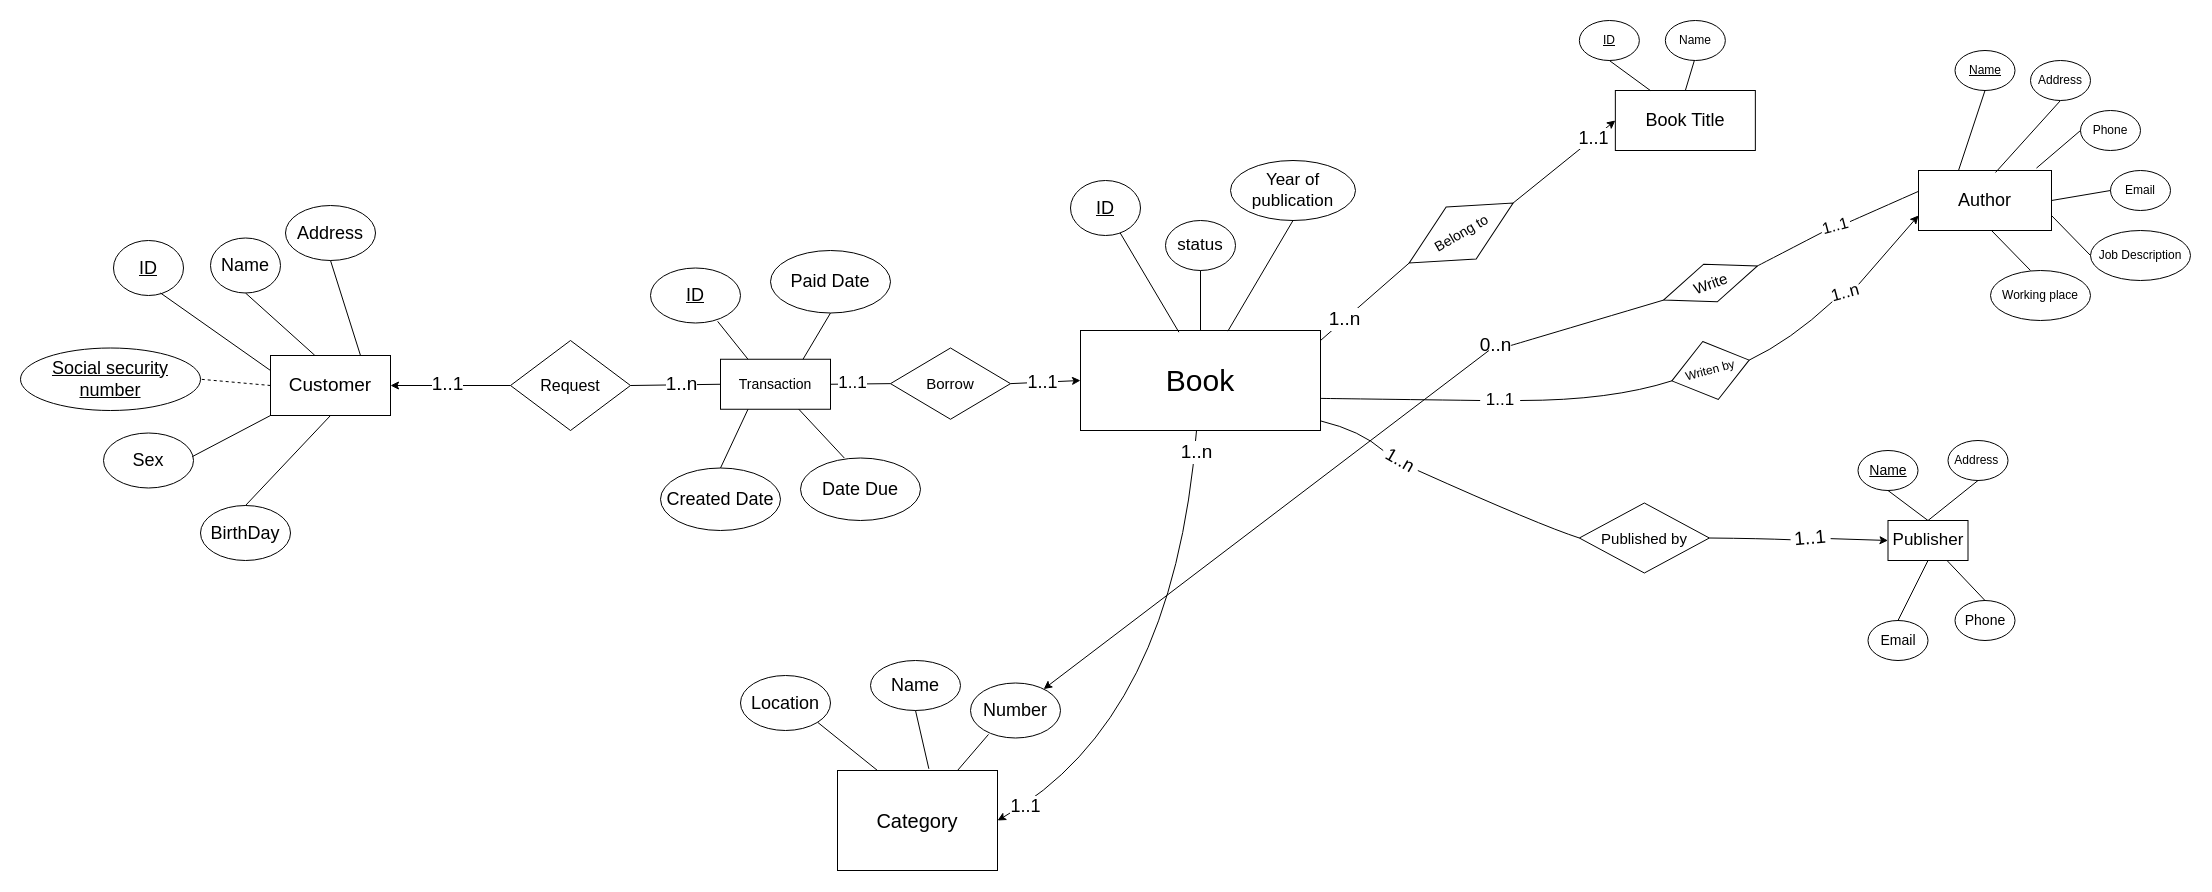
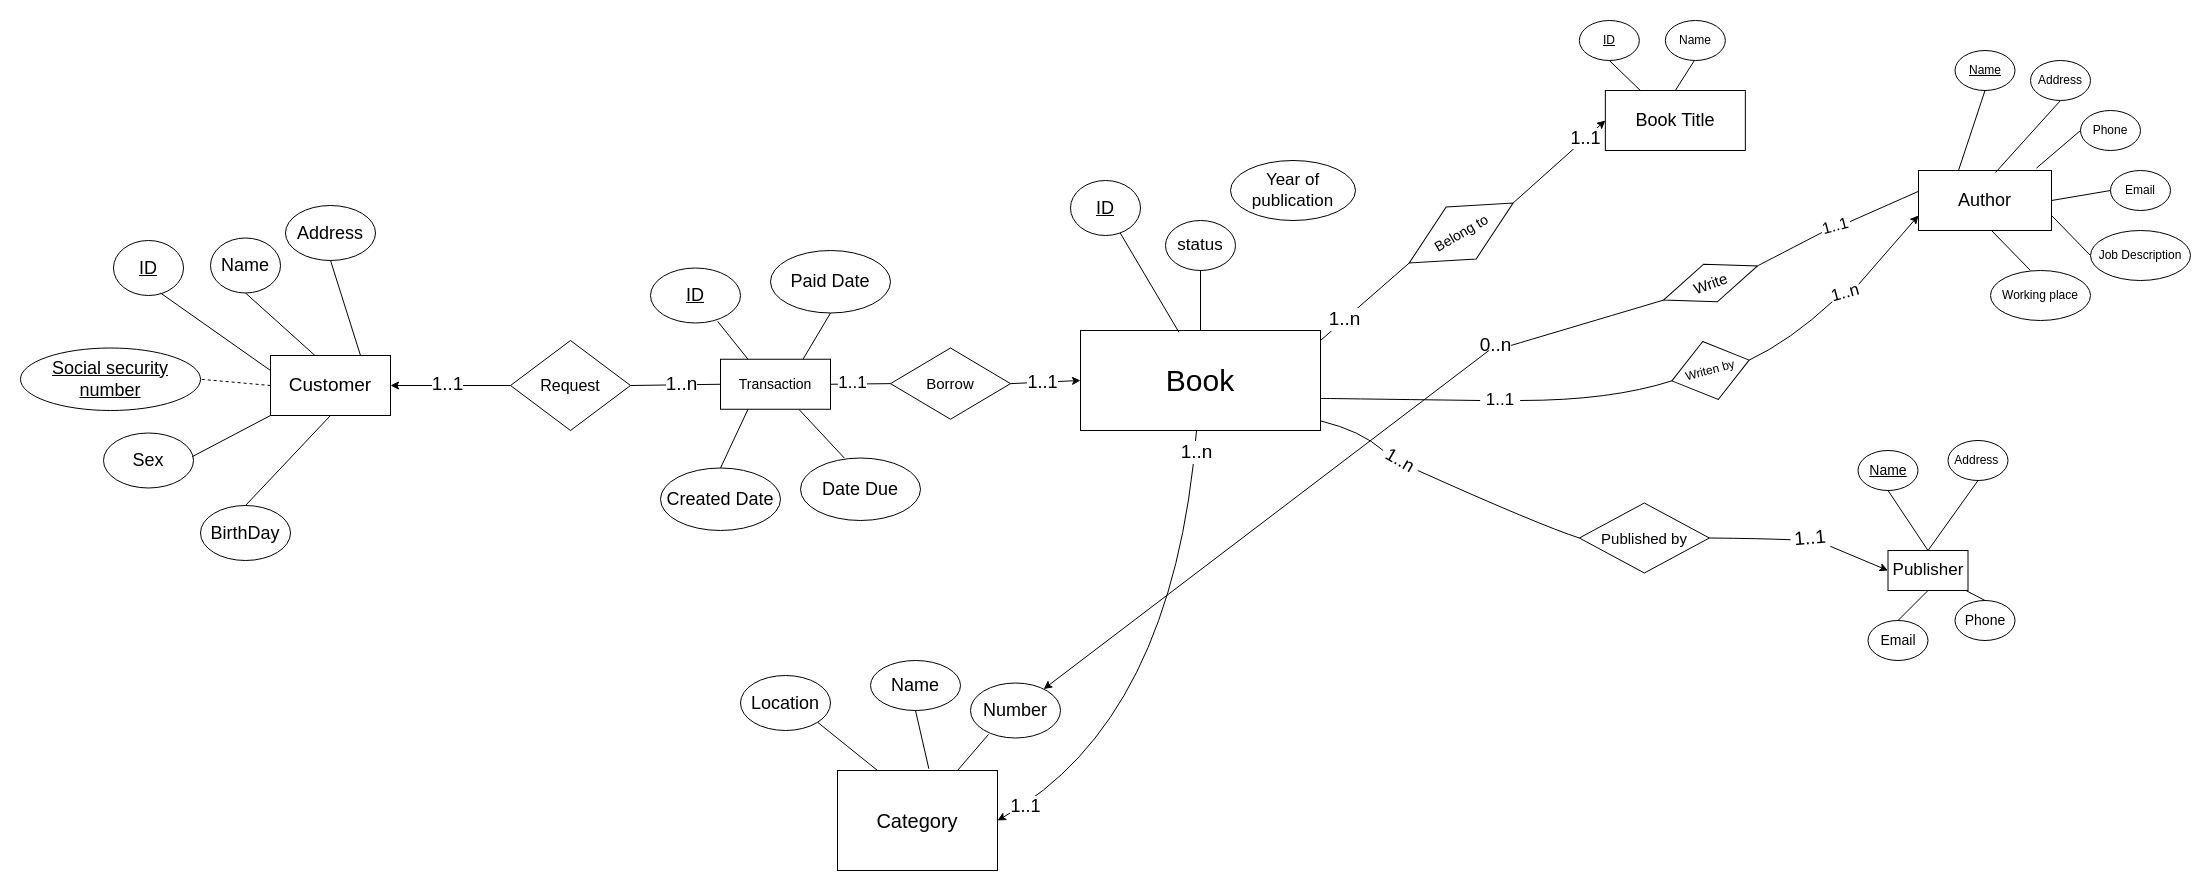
- <mxCell id="20" value="&lt;font style=&quot;font-size: 18px&quot;&gt;Book Title&lt;/font&gt;" style="rounded=0;whiteSpace=wrap;html=1;" vertex="1" parent="1"><mxGeometry x="1614.85" y="90" width="140" height="60" as="geometry" /></mxCell>
+ <mxCell id="20" value="&lt;font style=&quot;font-size: 18px&quot;&gt;Book Title&lt;/font&gt;" style="rounded=0;whiteSpace=wrap;html=1;" vertex="1" parent="1"><mxGeometry x="1604.85" y="90" width="140" height="60" as="geometry" /></mxCell>
- <mxCell id="10" value="" style="endArrow=none;html=1;strokeColor=#000000;entryX=0.5;entryY=1;entryDx=0;entryDy=0;exitX=0.614;exitY=0.006;exitDx=0;exitDy=0;exitPerimeter=0;" edge="1" parent="1" source="5" target="8"><mxGeometry width="50" height="50" relative="1" as="geometry"><mxPoint x="1480" y="230" as="sourcePoint" /><mxPoint x="1530" y="190" as="targetPoint" /></mxGeometry></mxCell>
- <mxCell id="12" value="&lt;font style=&quot;font-size: 17px&quot;&gt;Publisher&lt;/font&gt;" style="rounded=0;whiteSpace=wrap;html=1;" vertex="1" parent="1"><mxGeometry x="1887.5" y="520" width="80" height="40" as="geometry" /></mxCell>
+ <mxCell id="12" value="&lt;font style=&quot;font-size: 17px&quot;&gt;Publisher&lt;/font&gt;" style="rounded=0;whiteSpace=wrap;html=1;" vertex="1" parent="1"><mxGeometry x="1887.5" y="550" width="80" height="40" as="geometry" /></mxCell>
